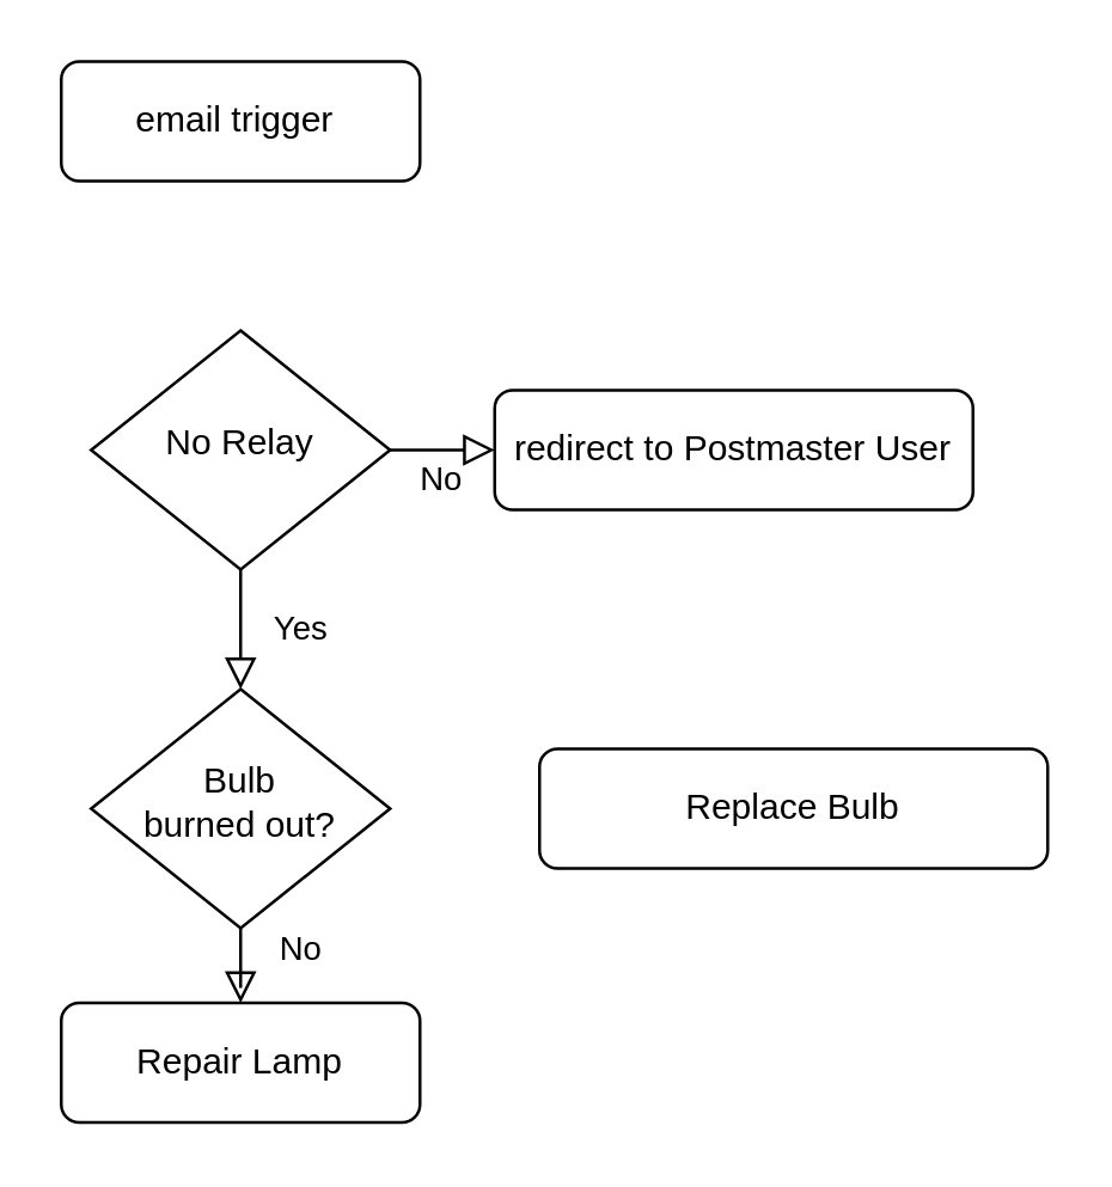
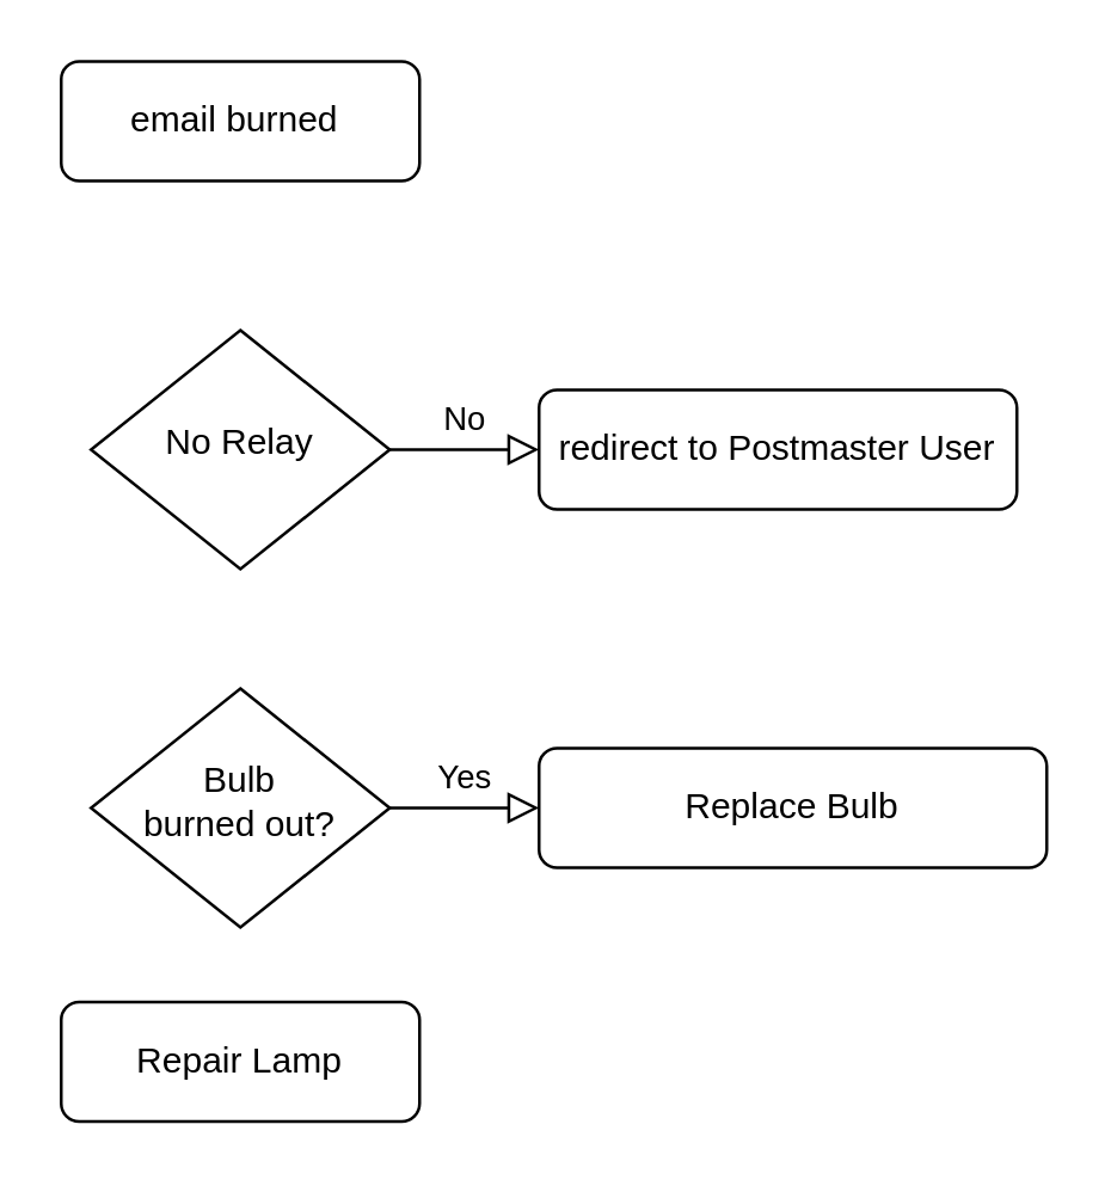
- <mxCell id="2" value="email trigger&amp;nbsp;" style="rounded=1;whiteSpace=wrap;html=1;fontSize=12;glass=0;strokeWidth=1;shadow=0;" vertex="1" parent="1"><mxGeometry x="20" y="20" width="120" height="40" as="geometry" /></mxCell>
+ <mxCell id="2" value="email burned&amp;nbsp;" style="rounded=1;whiteSpace=wrap;html=1;fontSize=12;glass=0;strokeWidth=1;shadow=0;" vertex="1" parent="1"><mxGeometry x="20" y="20" width="120" height="40" as="geometry" /></mxCell>
- <mxCell id="6" value="redirect to Postmaster User" style="rounded=1;whiteSpace=wrap;html=1;fontSize=12;glass=0;strokeWidth=1;shadow=0;" vertex="1" parent="1"><mxGeometry x="165" y="130" width="160" height="40" as="geometry" /></mxCell>
+ <mxCell id="6" value="redirect to Postmaster User" style="rounded=1;whiteSpace=wrap;html=1;fontSize=12;glass=0;strokeWidth=1;shadow=0;" vertex="1" parent="1"><mxGeometry x="180" y="130" width="160" height="40" as="geometry" /></mxCell>
- <mxCell id="3" value="Yes" style="rounded=0;html=1;jettySize=auto;orthogonalLoop=1;fontSize=11;endArrow=block;endFill=0;endSize=8;strokeWidth=1;shadow=0;labelBackgroundColor=none;edgeStyle=orthogonalEdgeStyle;" edge="1" parent="1" source="5" target="9"><mxGeometry y="20" relative="1" as="geometry"><mxPoint as="offset" /></mxGeometry></mxCell>
+ <mxCell id="8" value="Yes" style="edgeStyle=orthogonalEdgeStyle;rounded=0;html=1;jettySize=auto;orthogonalLoop=1;fontSize=11;endArrow=block;endFill=0;endSize=8;strokeWidth=1;shadow=0;labelBackgroundColor=none;" edge="1" parent="1" source="9" target="11"><mxGeometry y="10" relative="1" as="geometry"><mxPoint as="offset" /></mxGeometry></mxCell>
- <mxCell id="7" value="No" style="rounded=0;html=1;jettySize=auto;orthogonalLoop=1;fontSize=11;endArrow=block;endFill=0;endSize=8;strokeWidth=1;shadow=0;labelBackgroundColor=none;edgeStyle=orthogonalEdgeStyle;" edge="1" parent="1" source="9" target="10"><mxGeometry x="0.333" y="20" relative="1" as="geometry"><mxPoint as="offset" /></mxGeometry></mxCell>
